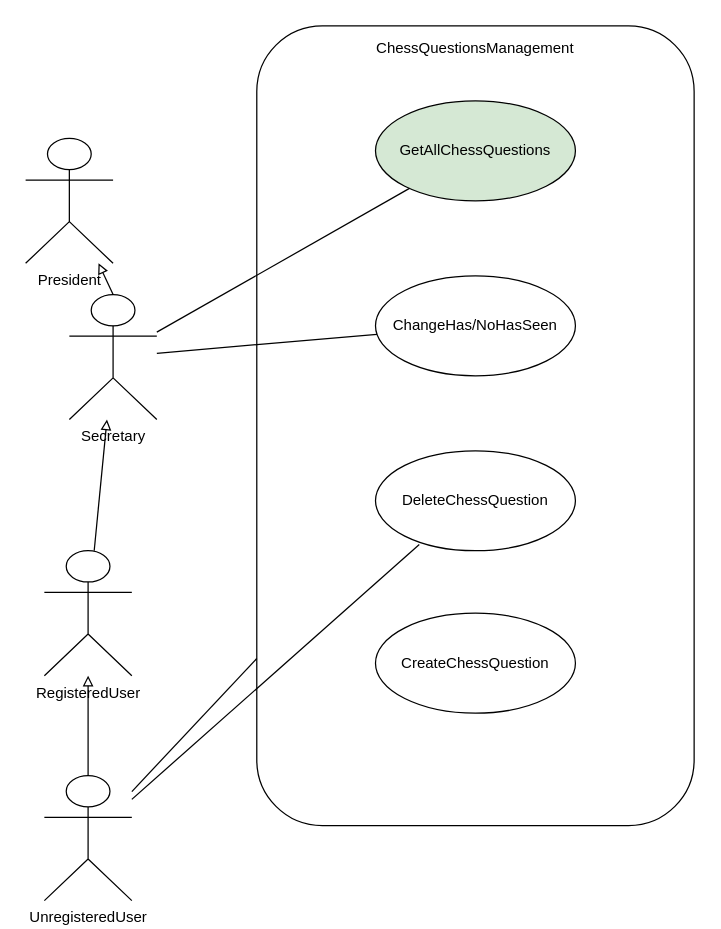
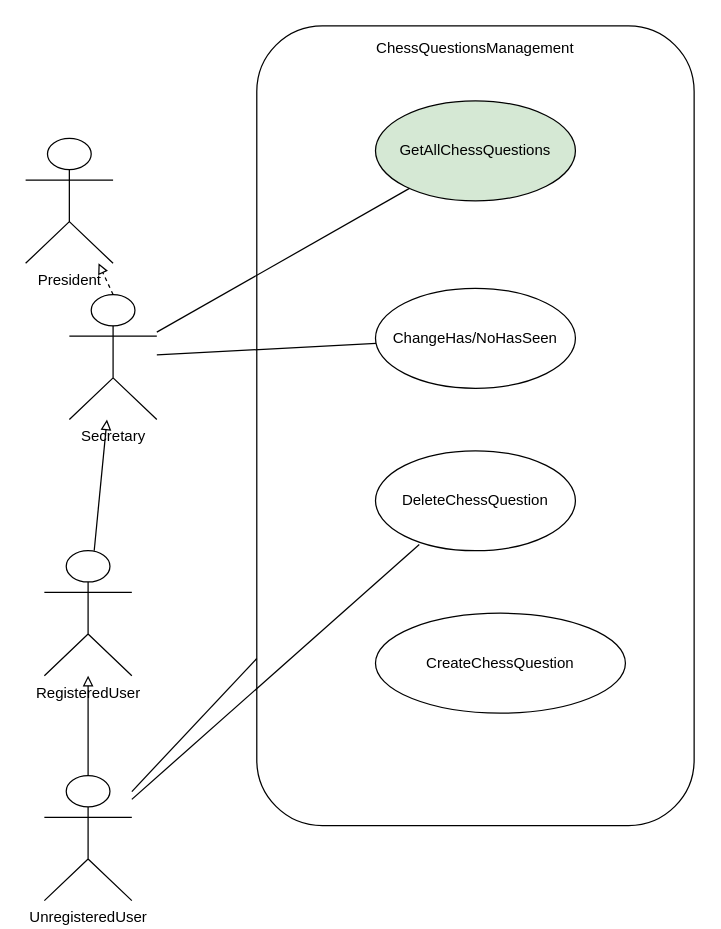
- <mxCell id="16" value="" style="endArrow=block;html=1;rounded=0;exitX=0.5;exitY=0;exitDx=0;exitDy=0;exitPerimeter=0;endFill=0;" edge="1" parent="1" source="8" target="9"><mxGeometry width="50" height="50" relative="1" as="geometry"><mxPoint x="155" y="320" as="sourcePoint" /><mxPoint x="125" y="210" as="targetPoint" /><Array as="points" /></mxGeometry></mxCell>
+ <mxCell id="16" value="" style="endArrow=block;html=1;rounded=0;exitX=0.5;exitY=0;exitDx=0;exitDy=0;exitPerimeter=0;endFill=0;dashed=1;" edge="1" parent="1" source="8" target="9"><mxGeometry width="50" height="50" relative="1" as="geometry"><mxPoint x="155" y="320" as="sourcePoint" /><mxPoint x="125" y="210" as="targetPoint" /><Array as="points" /></mxGeometry></mxCell>
- <mxCell id="5" value="ChangeHas/NoHasSeen" style="ellipse;whiteSpace=wrap;html=1;" vertex="1" parent="1"><mxGeometry x="300" y="220" width="160" height="80" as="geometry" /></mxCell>
+ <mxCell id="5" value="ChangeHas/NoHasSeen" style="ellipse;whiteSpace=wrap;html=1;" vertex="1" parent="1"><mxGeometry x="300" y="230" width="160" height="80" as="geometry" /></mxCell>
- <mxCell id="3" value="CreateChessQuestion" style="ellipse;whiteSpace=wrap;html=1;" vertex="1" parent="1"><mxGeometry x="300" y="490" width="160" height="80" as="geometry" /></mxCell>
+ <mxCell id="3" value="CreateChessQuestion" style="ellipse;whiteSpace=wrap;html=1;" vertex="1" parent="1"><mxGeometry x="300" y="490" width="200" height="80" as="geometry" /></mxCell>
